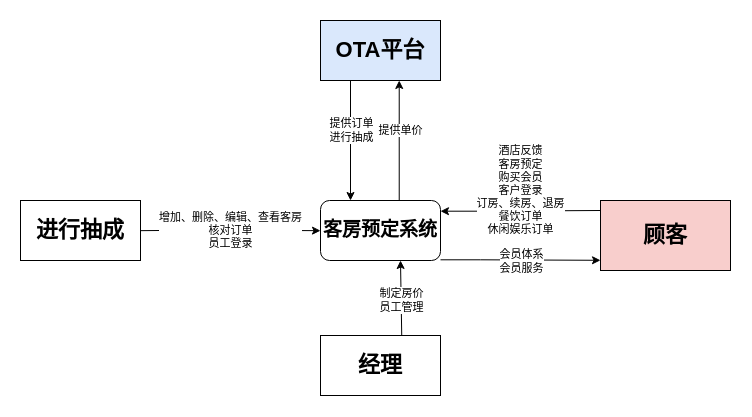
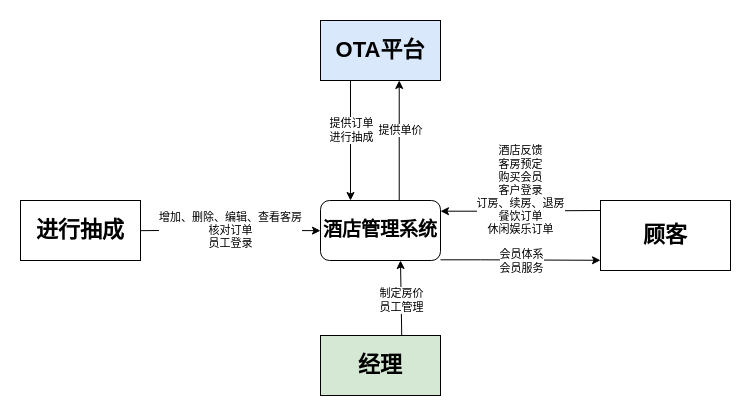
- <mxCell id="3" value="&lt;p class=&quot;MsoNormal&quot;&gt;&lt;font style=&quot;font-size: 19px;&quot; face=&quot;Helvetica&quot;&gt;&lt;b&gt;客房预定&lt;span style=&quot;&quot;&gt;系统&lt;/span&gt;&lt;/b&gt;&lt;/font&gt;&lt;/p&gt;" style="rounded=1;whiteSpace=wrap;html=1;" vertex="1" parent="1"><mxGeometry x="320" y="200" width="120" height="60" as="geometry" /></mxCell>
+ <mxCell id="3" value="&lt;p class=&quot;MsoNormal&quot;&gt;&lt;font style=&quot;font-size: 19px;&quot; face=&quot;Helvetica&quot;&gt;&lt;b&gt;酒店管理&lt;span style=&quot;&quot;&gt;系统&lt;/span&gt;&lt;/b&gt;&lt;/font&gt;&lt;/p&gt;" style="rounded=1;whiteSpace=wrap;html=1;" vertex="1" parent="1"><mxGeometry x="320" y="200" width="120" height="60" as="geometry" /></mxCell>
- <mxCell id="4" value="&lt;b&gt;顾客&lt;/b&gt;" style="rounded=0;whiteSpace=wrap;html=1;fontSize=22;fillColor=#f8cecc;" vertex="1" parent="1"><mxGeometry x="600" y="200" width="130" height="70" as="geometry" /></mxCell>
+ <mxCell id="4" value="&lt;b&gt;顾客&lt;/b&gt;" style="rounded=0;whiteSpace=wrap;html=1;fontSize=22;" vertex="1" parent="1"><mxGeometry x="600" y="200" width="130" height="70" as="geometry" /></mxCell>
- <mxCell id="12" value="经理" style="rounded=0;whiteSpace=wrap;html=1;fontSize=22;fontStyle=1" vertex="1" parent="1"><mxGeometry x="320" y="335" width="120" height="60" as="geometry" /></mxCell>
+ <mxCell id="12" value="经理" style="rounded=0;whiteSpace=wrap;html=1;fontSize=22;fontStyle=1;fillColor=#d5e8d4;" vertex="1" parent="1"><mxGeometry x="320" y="335" width="120" height="60" as="geometry" /></mxCell>
